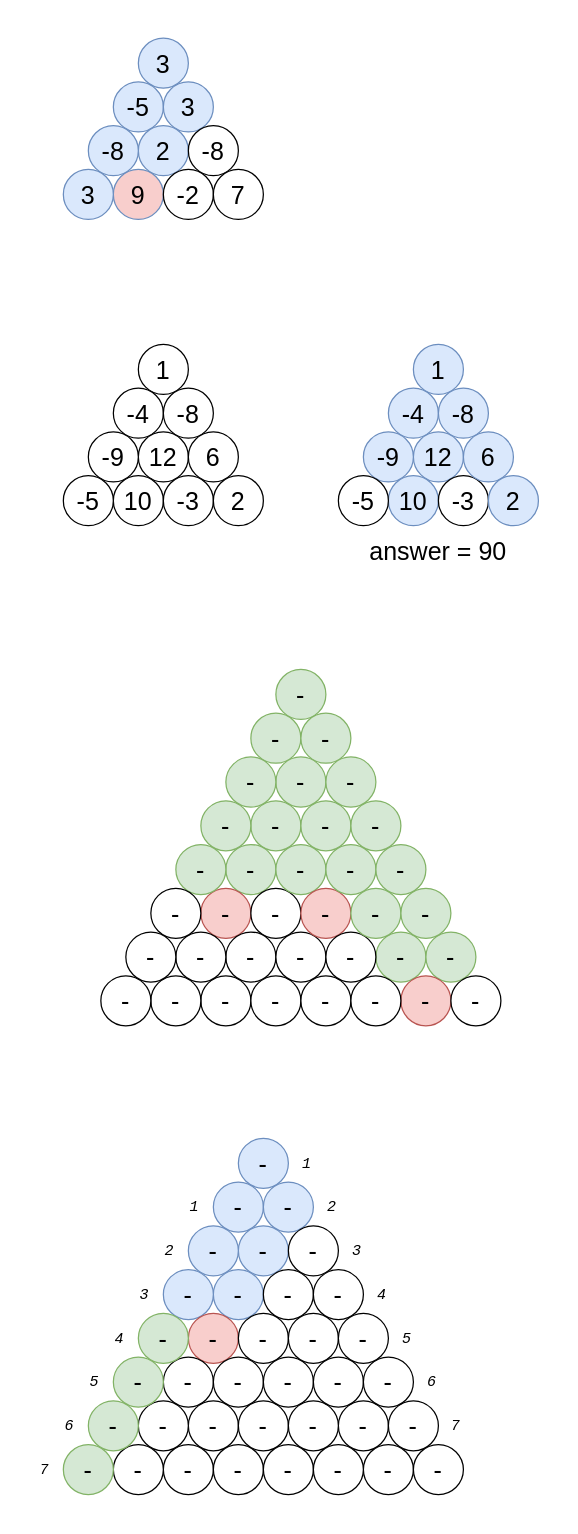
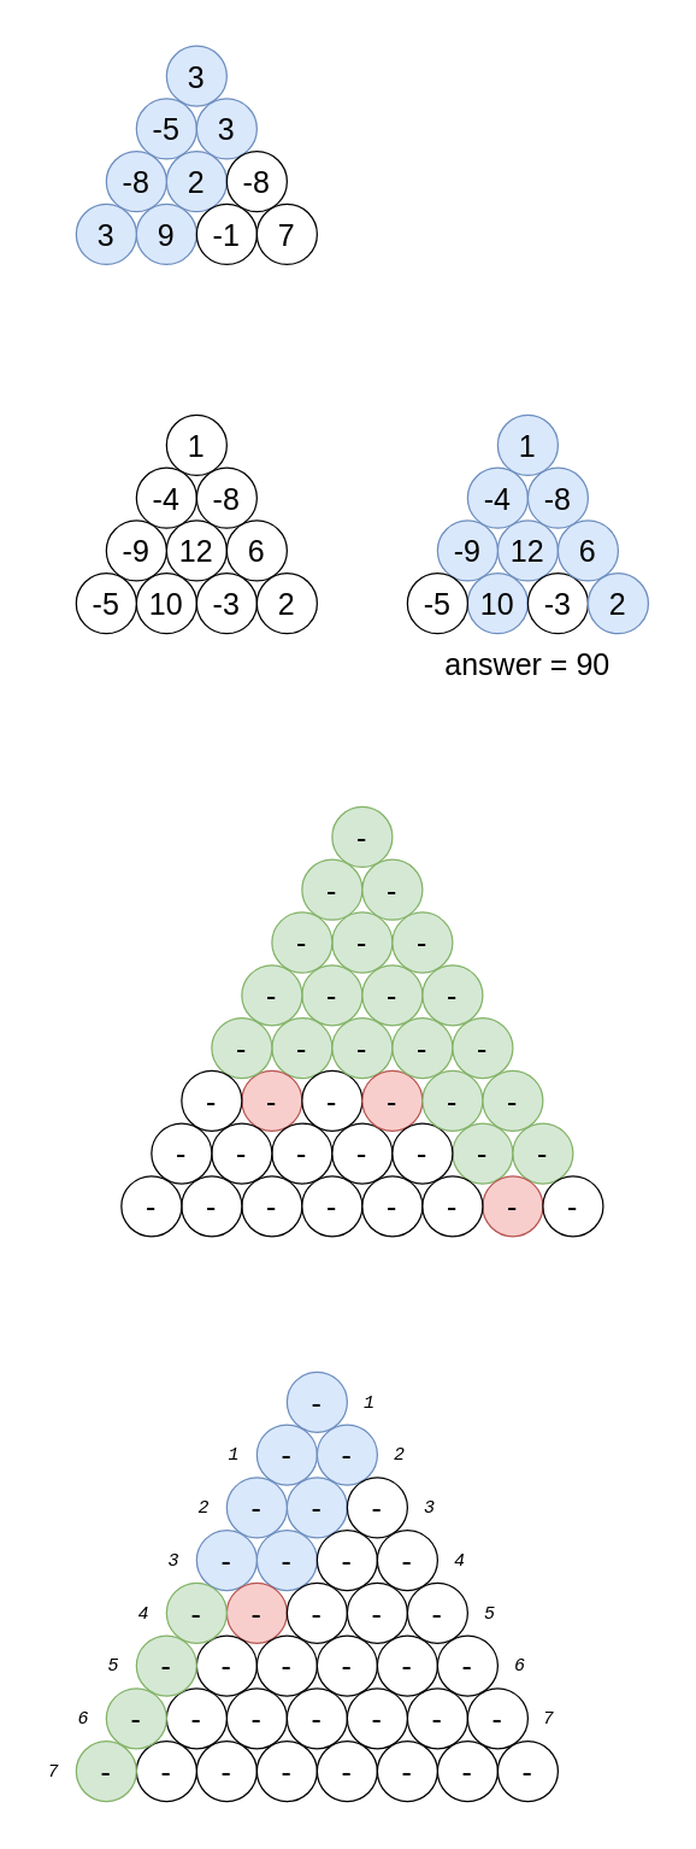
- <mxCell id="31" value="9" style="ellipse;whiteSpace=wrap;html=1;aspect=fixed;fontSize=20;fillColor=#f8cecc;strokeColor=#6c8ebf;" vertex="1" parent="1"><mxGeometry x="90" y="135" width="40" height="40" as="geometry" /></mxCell>
+ <mxCell id="31" value="9" style="ellipse;whiteSpace=wrap;html=1;aspect=fixed;fontSize=20;fillColor=#dae8fc;strokeColor=#6c8ebf;" vertex="1" parent="1"><mxGeometry x="90" y="135" width="40" height="40" as="geometry" /></mxCell>
- <mxCell id="32" value="-2" style="ellipse;whiteSpace=wrap;html=1;aspect=fixed;fontSize=20;" vertex="1" parent="1"><mxGeometry x="130" y="135" width="40" height="40" as="geometry" /></mxCell>
+ <mxCell id="32" value="-1" style="ellipse;whiteSpace=wrap;html=1;aspect=fixed;fontSize=20;" vertex="1" parent="1"><mxGeometry x="130" y="135" width="40" height="40" as="geometry" /></mxCell>
